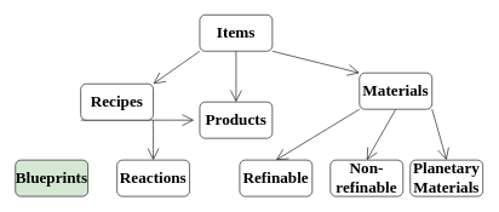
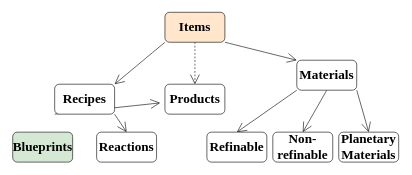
- <mxCell id="5" value="Items" style="rounded=1;whiteSpace=wrap;html=1;fontFamily=Times New Roman;fontSize=22;align=center;fontStyle=1;fontColor=#000000;" vertex="1" parent="1"><mxGeometry x="274" width="100" height="50" as="geometry" y="20" /></mxCell>
+ <mxCell id="5" value="Items" style="rounded=1;whiteSpace=wrap;html=1;fontFamily=Times New Roman;fontSize=22;align=center;fontStyle=1;fontColor=#000000;fillColor=#ffe6cc;" vertex="1" parent="1"><mxGeometry x="274" width="100" height="50" as="geometry" y="20" /></mxCell>
- <mxCell id="3" style="edgeStyle=none;curved=1;rounded=0;orthogonalLoop=1;jettySize=auto;html=1;exitX=0.5;exitY=1;exitDx=0;exitDy=0;fontFamily=Architects Daughter;fontSource=https%3A%2F%2Ffonts.googleapis.com%2Fcss%3Ffamily%3DArchitects%2BDaughter;fontSize=16;startSize=14;endArrow=open;endSize=14;sourcePerimeterSpacing=8;targetPerimeterSpacing=8;entryX=0.5;entryY=0;entryDx=0;entryDy=0;" edge="1" parent="1" source="5" target="6"><mxGeometry relative="1" as="geometry" /></mxCell>
+ <mxCell id="3" style="edgeStyle=none;curved=1;rounded=0;orthogonalLoop=1;jettySize=auto;html=1;exitX=0.5;exitY=1;exitDx=0;exitDy=0;fontFamily=Architects Daughter;fontSource=https%3A%2F%2Ffonts.googleapis.com%2Fcss%3Ffamily%3DArchitects%2BDaughter;fontSize=16;startSize=14;endArrow=open;endSize=14;sourcePerimeterSpacing=8;targetPerimeterSpacing=8;entryX=0.5;entryY=0;entryDx=0;entryDy=0;dashed=1;" edge="1" parent="1" source="5" target="6"><mxGeometry relative="1" as="geometry" /></mxCell>
- <mxCell id="13" value="Recipes" style="rounded=1;whiteSpace=wrap;html=1;fontFamily=Times New Roman;fontSize=22;align=center;fontStyle=1;fontColor=#000000;" vertex="1" parent="1"><mxGeometry x="110" y="115" width="100" height="50" as="geometry" /></mxCell>
+ <mxCell id="13" value="Recipes" style="rounded=1;whiteSpace=wrap;html=1;fontFamily=Times New Roman;fontSize=22;align=center;fontStyle=1;fontColor=#000000;" vertex="1" parent="1"><mxGeometry x="90" y="140" width="100" height="50" as="geometry" /></mxCell>
- <mxCell id="16" value="Refinable" style="rounded=1;whiteSpace=wrap;html=1;fontFamily=Times New Roman;fontSize=22;align=center;fontStyle=1;fontColor=#000000;" vertex="1" parent="1"><mxGeometry x="329" y="220" width="100" height="50" as="geometry" /></mxCell>
+ <mxCell id="16" value="Refinable" style="rounded=1;whiteSpace=wrap;html=1;fontFamily=Times New Roman;fontSize=22;align=center;fontStyle=1;fontColor=#000000;" vertex="1" parent="1"><mxGeometry x="344" y="220" width="100" height="50" as="geometry" /></mxCell>
